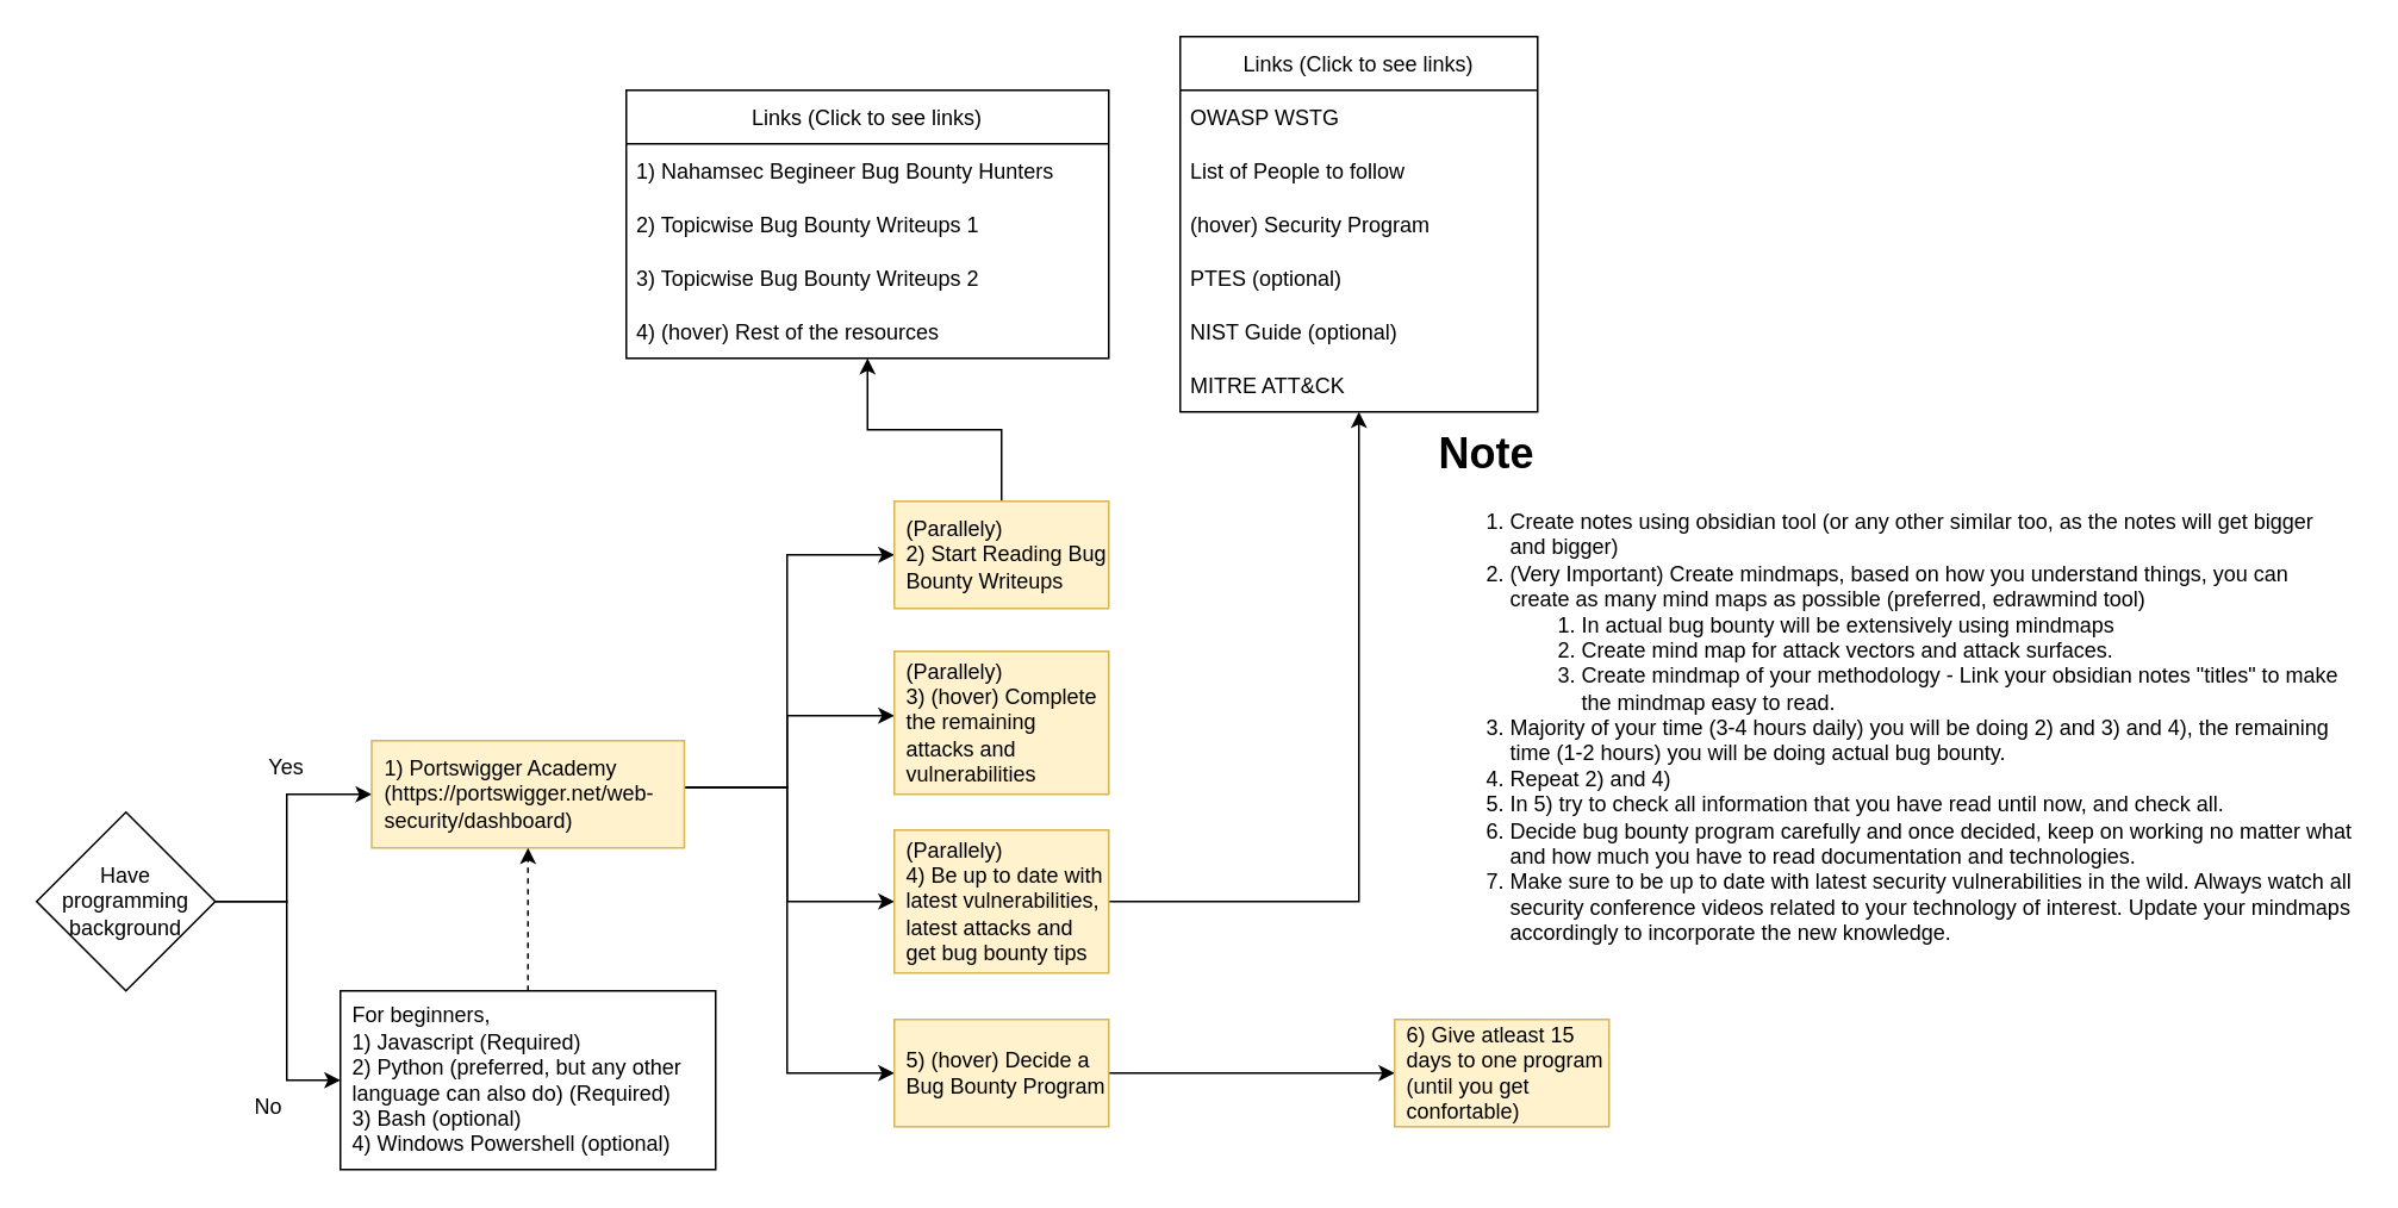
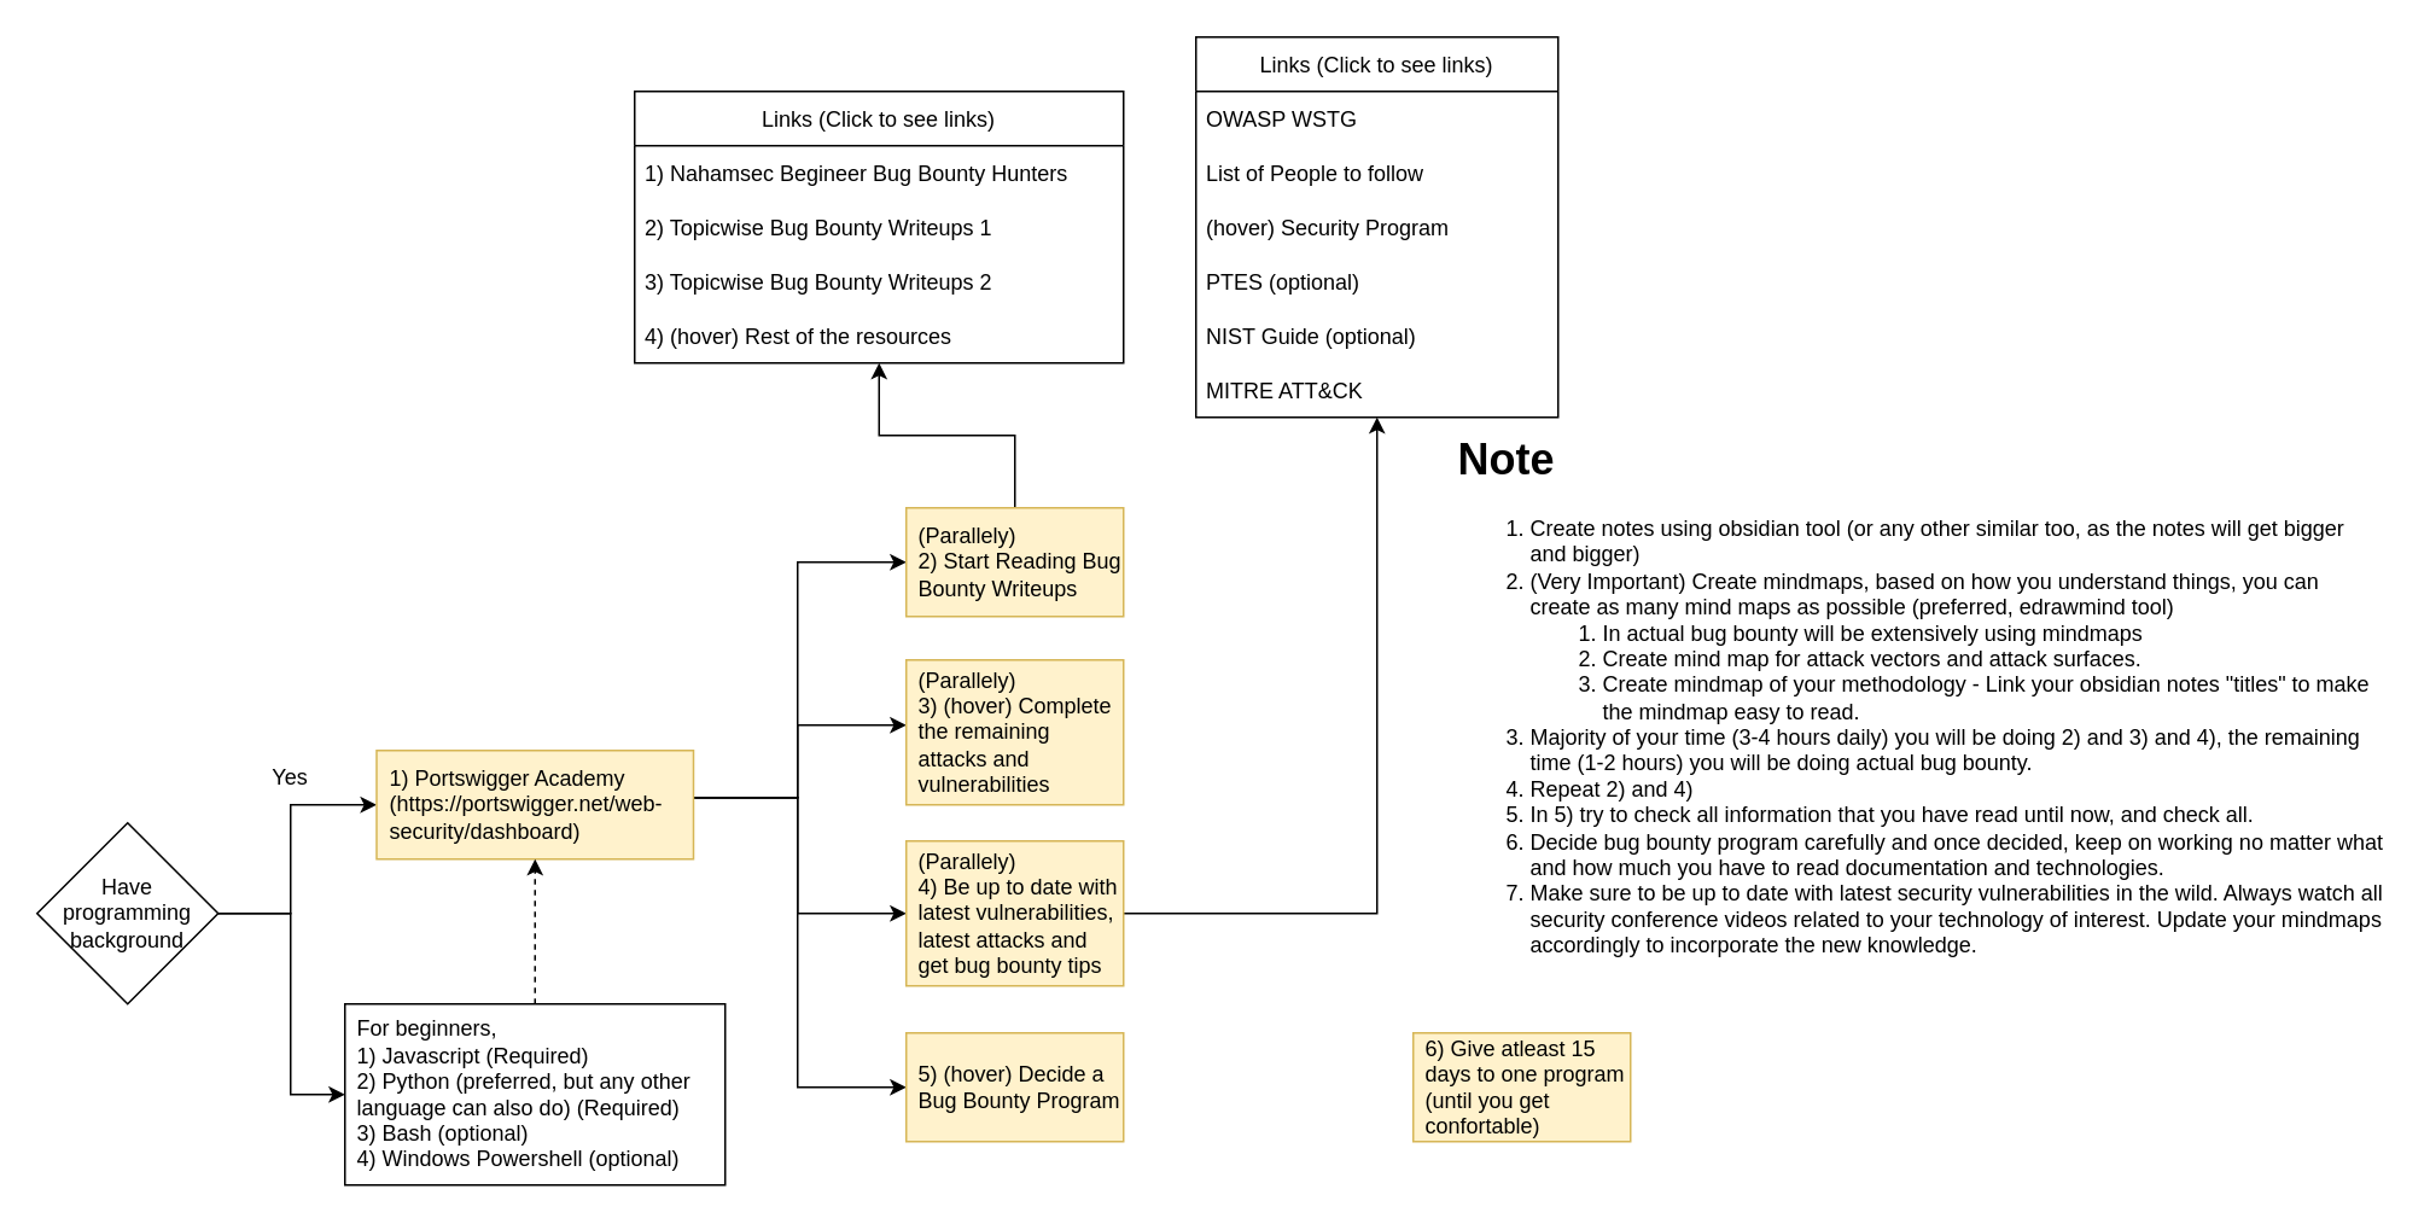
- <mxCell id="30" value="" style="edgeStyle=orthogonalEdgeStyle;rounded=0;orthogonalLoop=1;jettySize=auto;html=1;" parent="1" source="31" target="32" edge="1"><mxGeometry relative="1" as="geometry" /></mxCell>
- <mxCell id="13" value="No" style="text;html=1;strokeColor=none;fillColor=none;align=center;verticalAlign=middle;whiteSpace=wrap;rounded=0;" parent="1" vertex="1"><mxGeometry x="120" y="604" width="60" height="30" as="geometry" /></mxCell>
